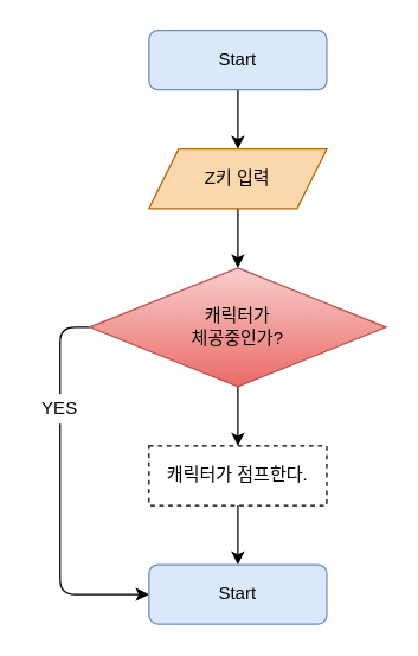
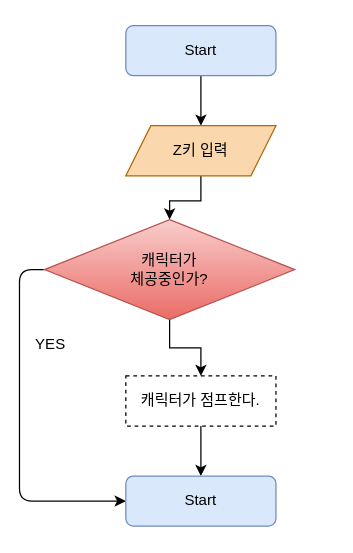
- <mxCell id="8" value="캐릭터가&lt;br&gt;체공중인가?" style="rhombus;whiteSpace=wrap;html=1;gradientColor=#ea6b66;fillColor=#f8cecc;strokeColor=#b85450;" vertex="1" parent="1"><mxGeometry x="60" y="180" width="200" height="80" as="geometry" /></mxCell>
+ <mxCell id="8" value="캐릭터가&lt;br&gt;체공중인가?" style="rhombus;whiteSpace=wrap;html=1;gradientColor=#ea6b66;fillColor=#f8cecc;strokeColor=#b85450;" vertex="1" parent="1"><mxGeometry x="35" y="175" width="200" height="80" as="geometry" /></mxCell>
